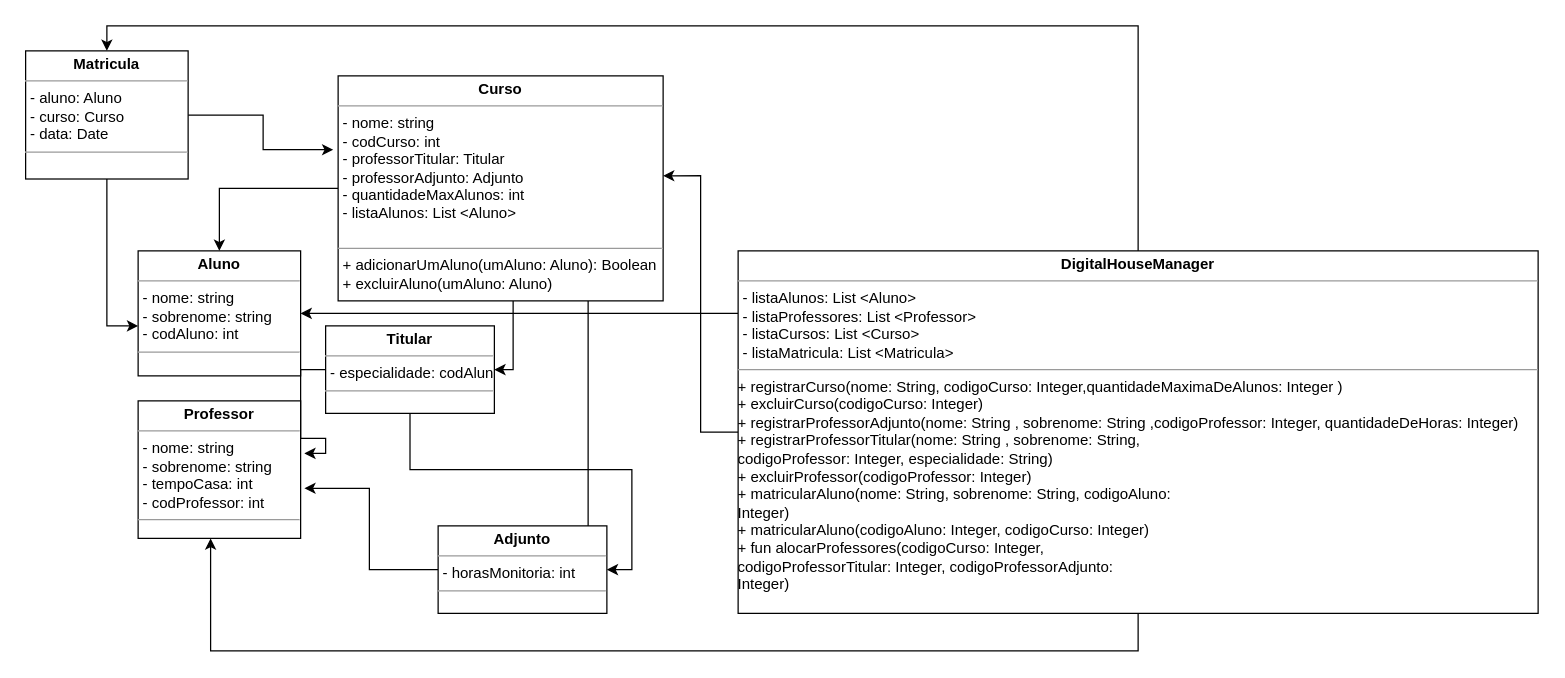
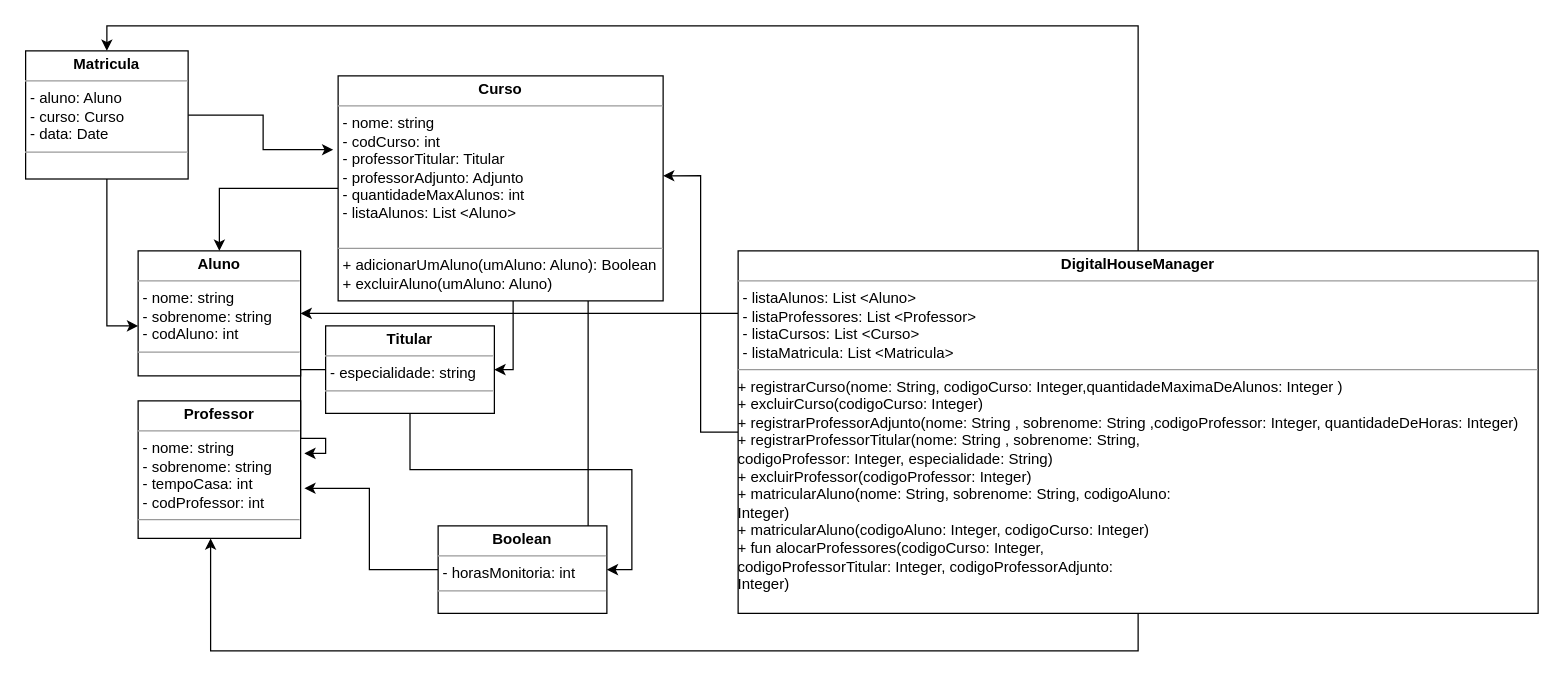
- <mxCell id="20" value="&lt;p style=&quot;margin: 0px ; margin-top: 4px ; text-align: center&quot;&gt;&lt;b&gt;Titular&lt;/b&gt;&lt;/p&gt;&lt;hr size=&quot;1&quot;&gt;&lt;p style=&quot;margin: 0px ; margin-left: 4px&quot;&gt;&lt;span&gt;- especialidade: codAluno&lt;/span&gt;&lt;/p&gt;&lt;hr size=&quot;1&quot;&gt;&lt;p style=&quot;margin: 0px ; margin-left: 4px&quot;&gt;&lt;br&gt;&lt;/p&gt;&lt;p style=&quot;margin: 0px ; margin-left: 4px&quot;&gt;&lt;span&gt;&lt;br&gt;&lt;/span&gt;&lt;/p&gt;" style="verticalAlign=top;align=left;overflow=fill;fontSize=12;fontFamily=Helvetica;html=1;rounded=0;shadow=0;comic=0;labelBackgroundColor=none;strokeWidth=1" parent="1" vertex="1"><mxGeometry x="260" y="260" width="135" height="70" as="geometry" /></mxCell>
+ <mxCell id="20" value="&lt;p style=&quot;margin: 0px ; margin-top: 4px ; text-align: center&quot;&gt;&lt;b&gt;Titular&lt;/b&gt;&lt;/p&gt;&lt;hr size=&quot;1&quot;&gt;&lt;p style=&quot;margin: 0px ; margin-left: 4px&quot;&gt;&lt;span&gt;- especialidade: string&lt;/span&gt;&lt;/p&gt;&lt;hr size=&quot;1&quot;&gt;&lt;p style=&quot;margin: 0px ; margin-left: 4px&quot;&gt;&lt;br&gt;&lt;/p&gt;&lt;p style=&quot;margin: 0px ; margin-left: 4px&quot;&gt;&lt;span&gt;&lt;br&gt;&lt;/span&gt;&lt;/p&gt;" style="verticalAlign=top;align=left;overflow=fill;fontSize=12;fontFamily=Helvetica;html=1;rounded=0;shadow=0;comic=0;labelBackgroundColor=none;strokeWidth=1" parent="1" vertex="1"><mxGeometry x="260" y="260" width="135" height="70" as="geometry" /></mxCell>
- <mxCell id="11" value="&lt;p style=&quot;margin: 0px ; margin-top: 4px ; text-align: center&quot;&gt;&lt;b&gt;Adjunto&lt;/b&gt;&lt;/p&gt;&lt;hr size=&quot;1&quot;&gt;&lt;p style=&quot;margin: 0px ; margin-left: 4px&quot;&gt;- horasMonitoria: int&lt;/p&gt;&lt;hr size=&quot;1&quot;&gt;&lt;p style=&quot;margin: 0px ; margin-left: 4px&quot;&gt;&lt;br&gt;&lt;/p&gt;" style="verticalAlign=top;align=left;overflow=fill;fontSize=12;fontFamily=Helvetica;html=1;rounded=0;shadow=0;comic=0;labelBackgroundColor=none;strokeWidth=1" parent="1" vertex="1"><mxGeometry x="350" y="420" width="135" height="70" as="geometry" /></mxCell>
+ <mxCell id="11" value="&lt;p style=&quot;margin: 0px ; margin-top: 4px ; text-align: center&quot;&gt;&lt;b&gt;Boolean&lt;/b&gt;&lt;/p&gt;&lt;hr size=&quot;1&quot;&gt;&lt;p style=&quot;margin: 0px ; margin-left: 4px&quot;&gt;- horasMonitoria: int&lt;/p&gt;&lt;hr size=&quot;1&quot;&gt;&lt;p style=&quot;margin: 0px ; margin-left: 4px&quot;&gt;&lt;br&gt;&lt;/p&gt;" style="verticalAlign=top;align=left;overflow=fill;fontSize=12;fontFamily=Helvetica;html=1;rounded=0;shadow=0;comic=0;labelBackgroundColor=none;strokeWidth=1" parent="1" vertex="1"><mxGeometry x="350" y="420" width="135" height="70" as="geometry" /></mxCell>
